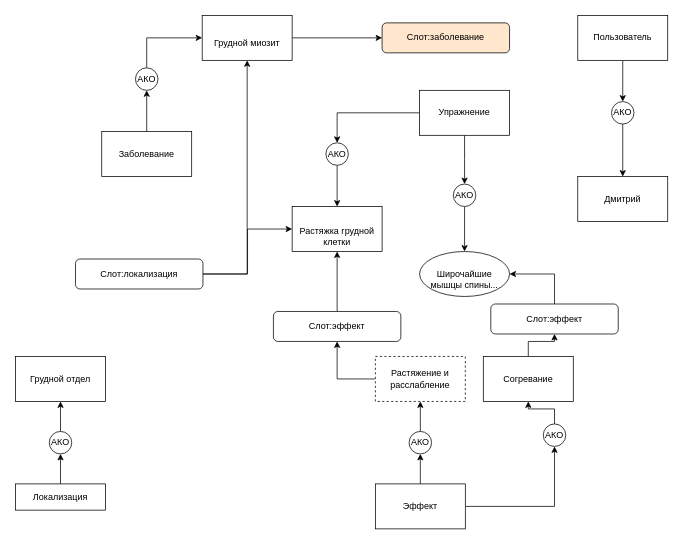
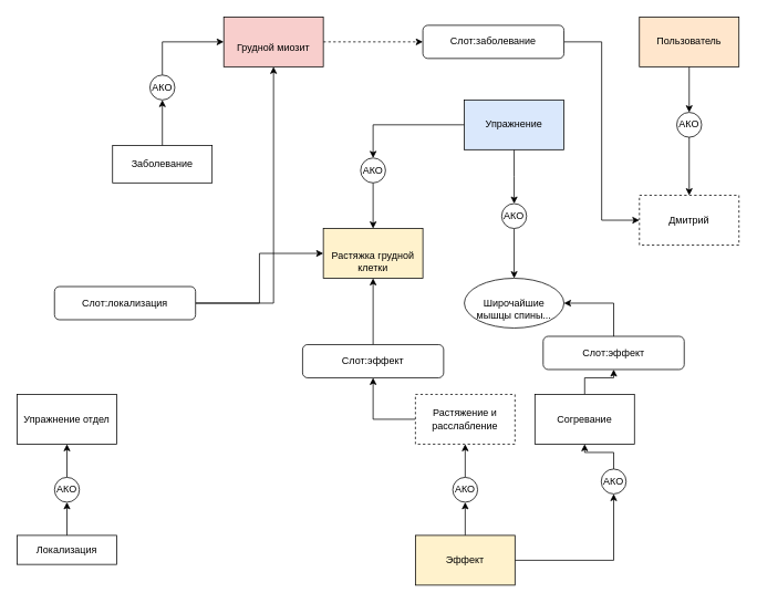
- <mxCell id="12" value="&lt;table style=&quot;border-collapse:&lt;br/&gt; collapse;width:158pt&quot; width=&quot;210&quot; cellspacing=&quot;0&quot; cellpadding=&quot;0&quot; border=&quot;0&quot;&gt;&lt;tbody&gt;&lt;tr style=&quot;height:15.75pt&quot; height=&quot;21&quot;&gt;&lt;br/&gt;  &lt;td style=&quot;height:15.75pt;width:158pt&quot; width=&quot;210&quot; height=&quot;21&quot;&gt;Грудной миозит&lt;/td&gt;&lt;/tr&gt;&lt;/tbody&gt;&lt;/table&gt;" style="rounded=0;whiteSpace=wrap;html=1;" vertex="1" parent="1"><mxGeometry x="269" y="20" width="120" height="60" as="geometry" /></mxCell>
+ <mxCell id="12" value="&lt;table style=&quot;border-collapse:&lt;br/&gt; collapse;width:158pt&quot; width=&quot;210&quot; cellspacing=&quot;0&quot; cellpadding=&quot;0&quot; border=&quot;0&quot;&gt;&lt;tbody&gt;&lt;tr style=&quot;height:15.75pt&quot; height=&quot;21&quot;&gt;&lt;br/&gt;  &lt;td style=&quot;height:15.75pt;width:158pt&quot; width=&quot;210&quot; height=&quot;21&quot;&gt;Грудной миозит&lt;/td&gt;&lt;/tr&gt;&lt;/tbody&gt;&lt;/table&gt;" style="rounded=0;whiteSpace=wrap;html=1;fillColor=#f8cecc;" vertex="1" parent="1"><mxGeometry x="269" y="20" width="120" height="60" as="geometry" /></mxCell>
- <mxCell id="11" style="edgeStyle=orthogonalEdgeStyle;rounded=0;orthogonalLoop=1;jettySize=auto;html=1;exitX=1;exitY=0.5;exitDx=0;exitDy=0;entryX=0;entryY=0.5;entryDx=0;entryDy=0;" edge="1" parent="1" source="12" target="31"><mxGeometry relative="1" as="geometry" /></mxCell>
+ <mxCell id="11" style="edgeStyle=orthogonalEdgeStyle;rounded=0;orthogonalLoop=1;jettySize=auto;html=1;exitX=1;exitY=0.5;exitDx=0;exitDy=0;entryX=0;entryY=0.5;entryDx=0;entryDy=0;dashed=1;" edge="1" parent="1" source="12" target="31"><mxGeometry relative="1" as="geometry" /></mxCell>
- <mxCell id="31" value="Слот:заболевание" style="rounded=1;whiteSpace=wrap;html=1;fillColor=#ffe6cc;" vertex="1" parent="1"><mxGeometry x="509" y="30" width="170" height="40" as="geometry" /></mxCell>
+ <mxCell id="31" value="Слот:заболевание" style="rounded=1;whiteSpace=wrap;html=1;" vertex="1" parent="1"><mxGeometry x="509" y="30" width="170" height="40" as="geometry" /></mxCell>
- <mxCell id="8" value="Пользователь" style="rounded=0;whiteSpace=wrap;html=1;" vertex="1" parent="1"><mxGeometry x="770" y="20" width="120" height="60" as="geometry" /></mxCell>
+ <mxCell id="8" value="Пользователь" style="rounded=0;whiteSpace=wrap;html=1;fillColor=#ffe6cc;" vertex="1" parent="1"><mxGeometry x="770" y="20" width="120" height="60" as="geometry" /></mxCell>
- <mxCell id="6" value="Упражнение" style="rounded=0;whiteSpace=wrap;html=1;" vertex="1" parent="1"><mxGeometry x="559" y="120" width="120" height="60" as="geometry" /></mxCell>
+ <mxCell id="6" value="Упражнение" style="rounded=0;whiteSpace=wrap;html=1;fillColor=#dae8fc;" vertex="1" parent="1"><mxGeometry x="559" y="120" width="120" height="60" as="geometry" /></mxCell>
+ <mxCell id="30" style="edgeStyle=orthogonalEdgeStyle;rounded=0;orthogonalLoop=1;jettySize=auto;html=1;exitX=1;exitY=0.5;exitDx=0;exitDy=0;entryX=0;entryY=0.5;entryDx=0;entryDy=0;" edge="1" parent="1" source="31" target="9"><mxGeometry relative="1" as="geometry" /></mxCell>
- <mxCell id="3" value="Заболевание" style="rounded=0;whiteSpace=wrap;html=1;" vertex="1" parent="1"><mxGeometry x="135" y="175" width="120" height="60" as="geometry" /></mxCell>
+ <mxCell id="3" value="Заболевание" style="rounded=0;whiteSpace=wrap;html=1;" vertex="1" parent="1"><mxGeometry x="135" y="175" width="120" height="45" as="geometry" /></mxCell>
- <mxCell id="9" value="Дмитрий" style="rounded=0;whiteSpace=wrap;html=1;" vertex="1" parent="1"><mxGeometry x="770" y="235" width="120" height="60" as="geometry" /></mxCell>
+ <mxCell id="9" value="Дмитрий" style="rounded=0;whiteSpace=wrap;html=1;dashed=1;" vertex="1" parent="1"><mxGeometry x="770" y="235" width="120" height="60" as="geometry" /></mxCell>
- <mxCell id="19" value="&lt;table style=&quot;border-collapse:&lt;br/&gt; collapse;width:234pt&quot; width=&quot;312&quot; cellspacing=&quot;0&quot; cellpadding=&quot;0&quot; border=&quot;0&quot;&gt;&lt;tbody&gt;&lt;tr style=&quot;height:15.0pt&quot; height=&quot;20&quot;&gt;&lt;td style=&quot;height:15.0pt;width:234pt;word-break:initial;&lt;br/&gt;  color:var(--cib-color-neutral-foreground);font-size:var(--cib-type-body1-font-size);&lt;br/&gt;  line-height:var(--cib-type-body1-line-height);font-weight:var(--cib-type-body1-font-weight);&lt;br/&gt;  font-variation-settings: var(--cib-type-body1-font-variation-settings)&quot; width=&quot;312&quot; height=&quot;20&quot;&gt;&lt;/td&gt;&lt;/tr&gt;&lt;/tbody&gt;&lt;/table&gt;Растяжка грудной&lt;br&gt;клетки" style="rounded=0;whiteSpace=wrap;html=1;" vertex="1" parent="1"><mxGeometry x="389" y="275" width="120" height="60" as="geometry" /></mxCell>
+ <mxCell id="19" value="&lt;table style=&quot;border-collapse:&lt;br/&gt; collapse;width:234pt&quot; width=&quot;312&quot; cellspacing=&quot;0&quot; cellpadding=&quot;0&quot; border=&quot;0&quot;&gt;&lt;tbody&gt;&lt;tr style=&quot;height:15.0pt&quot; height=&quot;20&quot;&gt;&lt;td style=&quot;height:15.0pt;width:234pt;word-break:initial;&lt;br/&gt;  color:var(--cib-color-neutral-foreground);font-size:var(--cib-type-body1-font-size);&lt;br/&gt;  line-height:var(--cib-type-body1-line-height);font-weight:var(--cib-type-body1-font-weight);&lt;br/&gt;  font-variation-settings: var(--cib-type-body1-font-variation-settings)&quot; width=&quot;312&quot; height=&quot;20&quot;&gt;&lt;/td&gt;&lt;/tr&gt;&lt;/tbody&gt;&lt;/table&gt;Растяжка грудной&lt;br&gt;клетки" style="rounded=0;whiteSpace=wrap;html=1;fillColor=#fff2cc;" vertex="1" parent="1"><mxGeometry x="389" y="275" width="120" height="60" as="geometry" /></mxCell>
- <mxCell id="29" value="Слот:локализация" style="rounded=1;whiteSpace=wrap;html=1;" vertex="1" parent="1"><mxGeometry x="100" y="345" width="170" height="40" as="geometry" /></mxCell>
+ <mxCell id="29" value="Слот:локализация" style="rounded=1;whiteSpace=wrap;html=1;" vertex="1" parent="1"><mxGeometry x="65" y="345" width="170" height="40" as="geometry" /></mxCell>
- <mxCell id="22" value="Грудной отдел" style="rounded=0;whiteSpace=wrap;html=1;" vertex="1" parent="1"><mxGeometry x="20" y="475" width="120" height="60" as="geometry" /></mxCell>
+ <mxCell id="22" value="Упражнение отдел" style="rounded=0;whiteSpace=wrap;html=1;" vertex="1" parent="1"><mxGeometry x="20" y="475" width="120" height="60" as="geometry" /></mxCell>
- <mxCell id="38" value="Эффект" style="rounded=0;whiteSpace=wrap;html=1;" vertex="1" parent="1"><mxGeometry x="500" y="645" width="120" height="60" as="geometry" /></mxCell>
+ <mxCell id="38" value="Эффект" style="rounded=0;whiteSpace=wrap;html=1;fillColor=#fff2cc;" vertex="1" parent="1"><mxGeometry x="500" y="645" width="120" height="60" as="geometry" /></mxCell>
